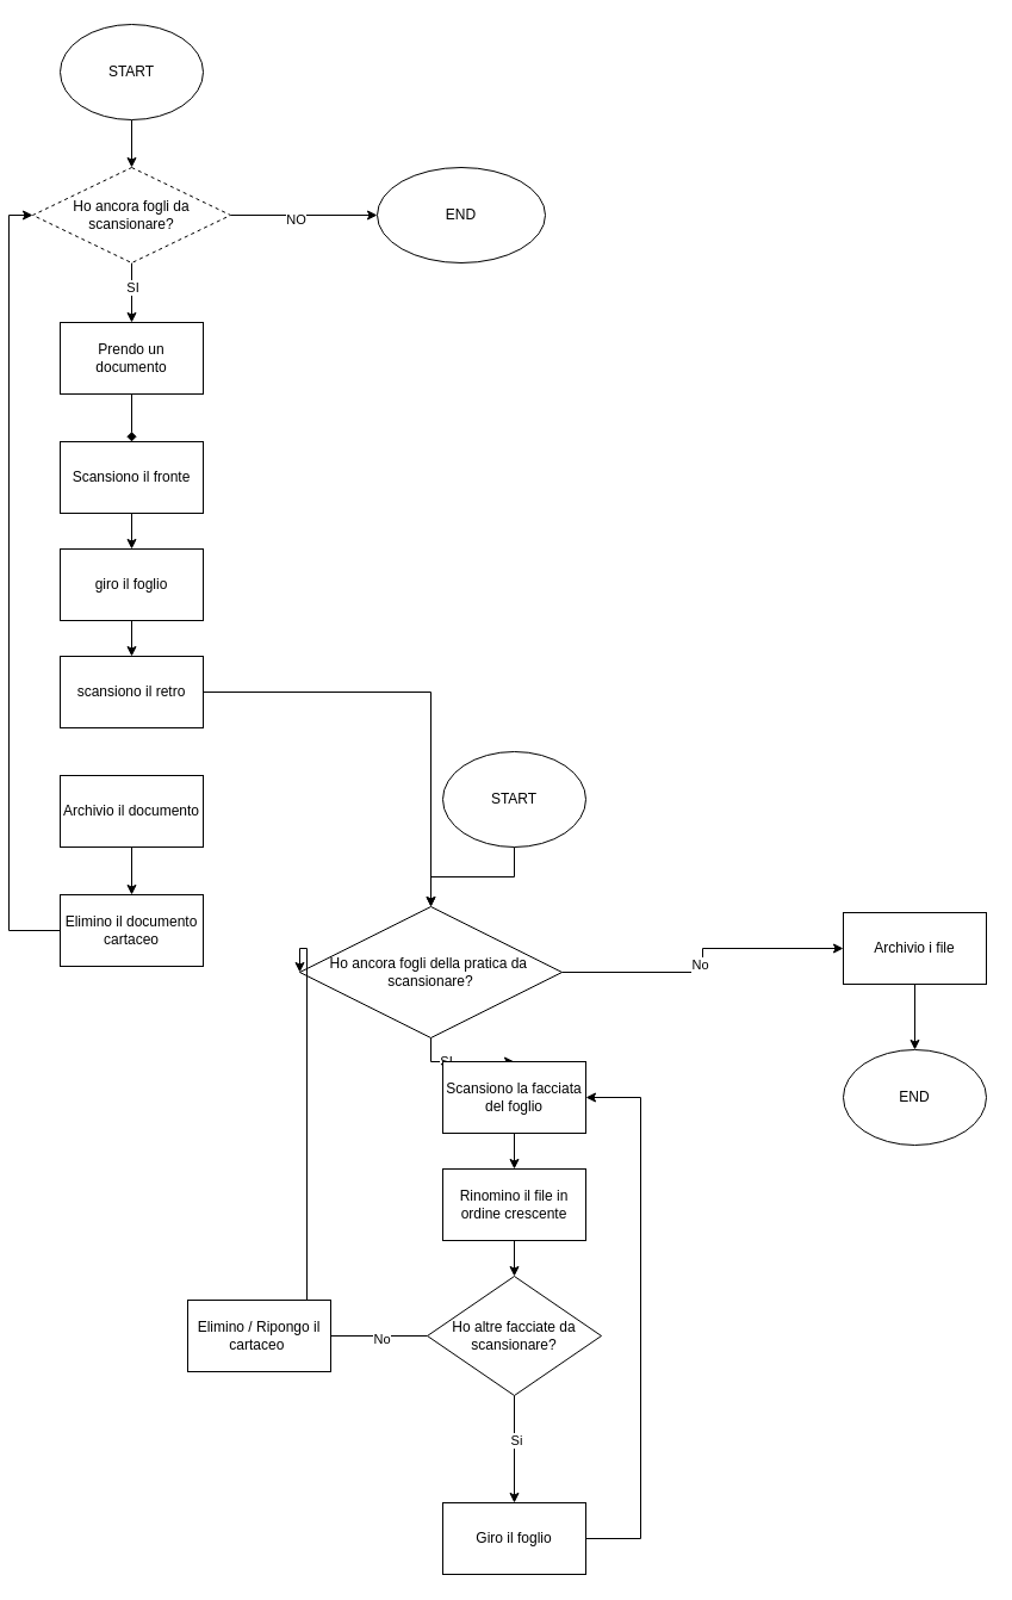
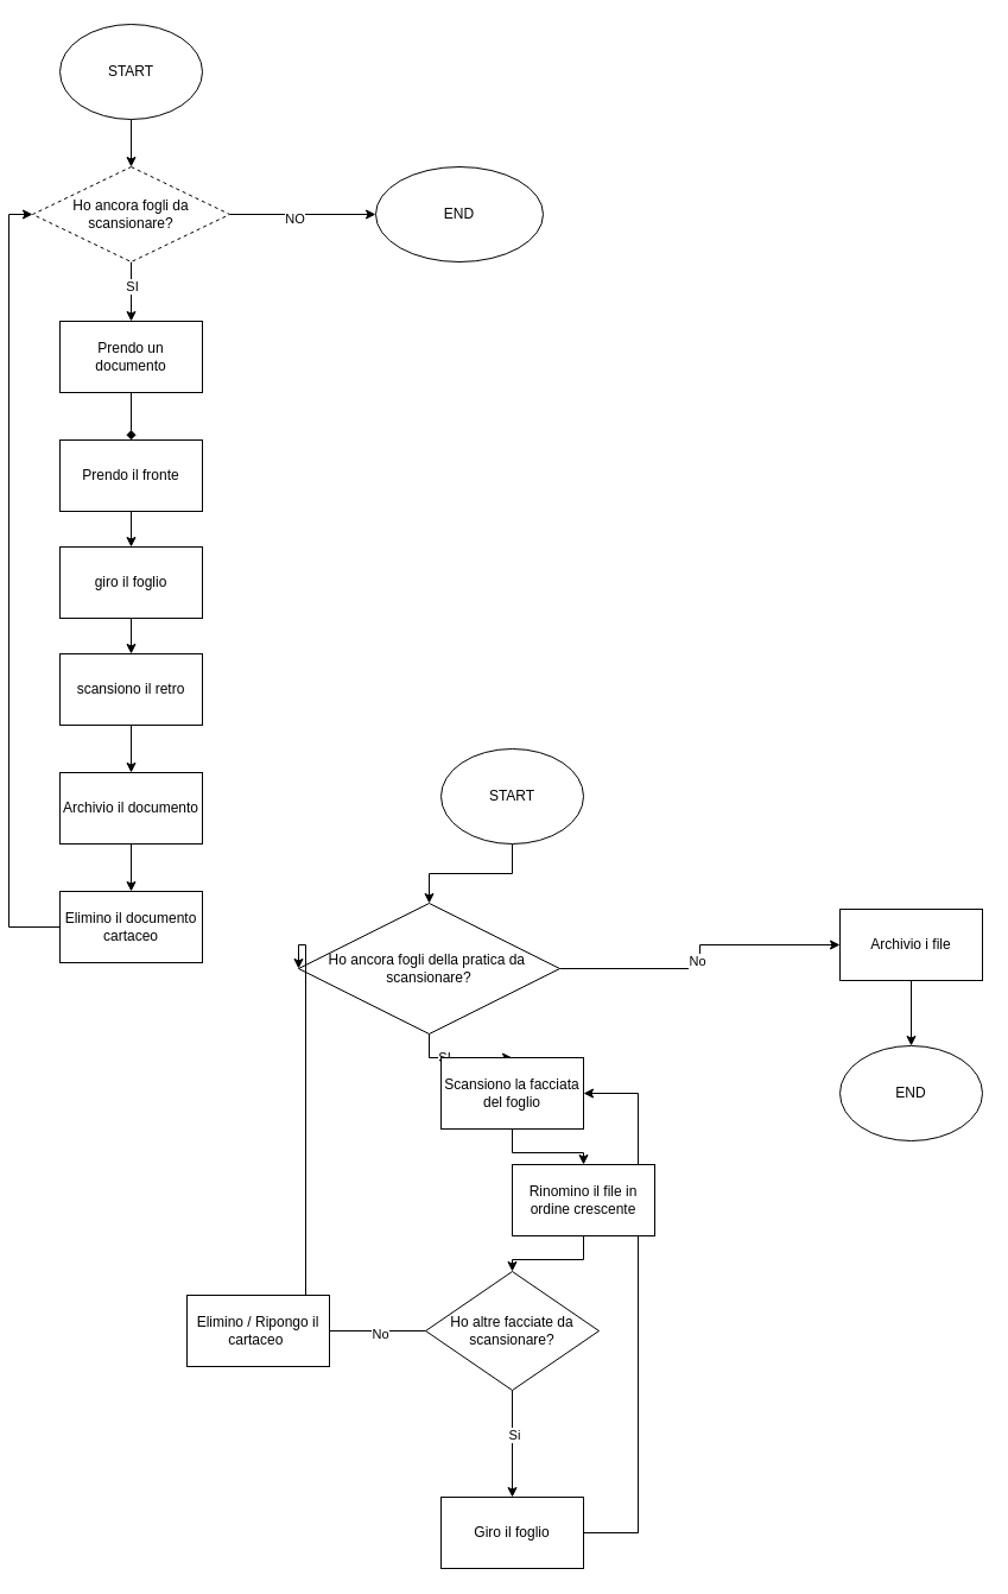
- <mxCell id="19" value="Scansiono il fronte" style="rounded=0;whiteSpace=wrap;html=1;" vertex="1" parent="1"><mxGeometry x="43" y="370" width="120" height="60" as="geometry" /></mxCell>
+ <mxCell id="19" value="Prendo il fronte" style="rounded=0;whiteSpace=wrap;html=1;" vertex="1" parent="1"><mxGeometry x="43" y="370" width="120" height="60" as="geometry" /></mxCell>
- <mxCell id="24" value="" style="edgeStyle=orthogonalEdgeStyle;rounded=0;orthogonalLoop=1;jettySize=auto;html=1;" edge="1" parent="1" source="25" target="17"><mxGeometry relative="1" as="geometry" /></mxCell>
+ <mxCell id="24" value="" style="edgeStyle=orthogonalEdgeStyle;rounded=0;orthogonalLoop=1;jettySize=auto;html=1;" edge="1" parent="1" source="25" target="27"><mxGeometry relative="1" as="geometry" /></mxCell>
- <mxCell id="44" value="Rinomino il file in ordine crescente" style="whiteSpace=wrap;html=1;" vertex="1" parent="1"><mxGeometry x="364" y="980" width="120" height="60" as="geometry" /></mxCell>
+ <mxCell id="44" value="Rinomino il file in ordine crescente" style="whiteSpace=wrap;html=1;" vertex="1" parent="1"><mxGeometry x="424" y="980" width="120" height="60" as="geometry" /></mxCell>
